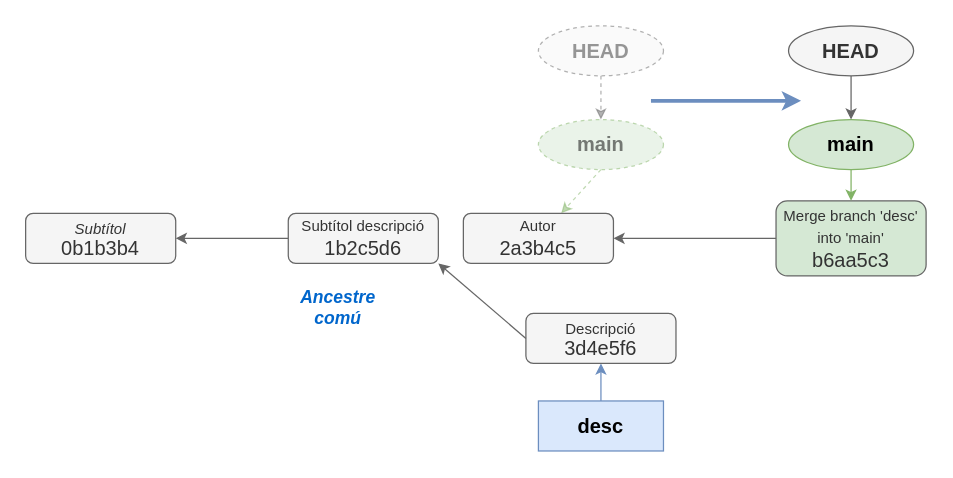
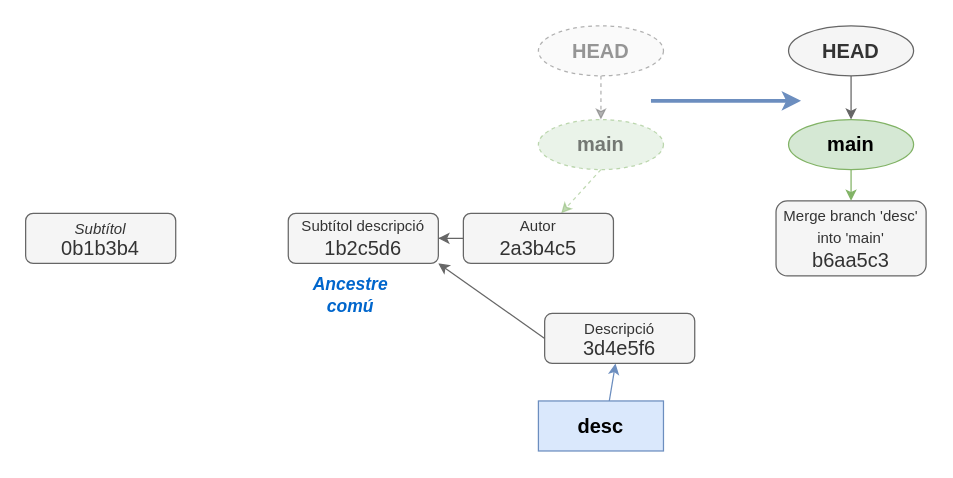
- <mxCell id="6" style="edgeStyle=orthogonalEdgeStyle;rounded=0;orthogonalLoop=1;jettySize=auto;html=1;exitX=0;exitY=0.5;exitDx=0;exitDy=0;fillColor=#f5f5f5;strokeColor=#666666;" edge="1" parent="1" source="7" target="3"><mxGeometry relative="1" as="geometry" /></mxCell>
+ <mxCell id="12" style="edgeStyle=orthogonalEdgeStyle;rounded=0;orthogonalLoop=1;jettySize=auto;html=1;fillColor=#f5f5f5;strokeColor=#666666;" edge="1" parent="1" source="14" target="7"><mxGeometry relative="1" as="geometry"><mxPoint x="420" y="190" as="sourcePoint" /><mxPoint x="150" y="200" as="targetPoint" /></mxGeometry></mxCell>
- <mxCell id="17" style="edgeStyle=orthogonalEdgeStyle;rounded=0;orthogonalLoop=1;jettySize=auto;html=1;fillColor=#f5f5f5;strokeColor=#666666;" edge="1" parent="1" source="16" target="14"><mxGeometry relative="1" as="geometry"><mxPoint x="430" y="200" as="sourcePoint" /><mxPoint x="350" y="200" as="targetPoint" /></mxGeometry></mxCell>
- <mxCell id="16" value="&lt;div style=&quot;line-height: 100%;&quot;&gt;&lt;font style=&quot;font-size: 12px;&quot;&gt;Merge branch 'desc' into 'main'&lt;/font&gt;&lt;/div&gt;b6aa5c3" style="rounded=1;whiteSpace=wrap;html=1;fontSize=16;fillColor=#d5e8d4;strokeColor=#666666;fontColor=#333333;" vertex="1" parent="1"><mxGeometry x="620" y="160" width="120" height="60" as="geometry" /></mxCell>
+ <mxCell id="16" value="&lt;div style=&quot;line-height: 100%;&quot;&gt;&lt;font style=&quot;font-size: 12px;&quot;&gt;Merge branch 'desc' into 'main'&lt;/font&gt;&lt;/div&gt;b6aa5c3" style="rounded=1;whiteSpace=wrap;html=1;fontSize=16;fillColor=#f5f5f5;strokeColor=#666666;fontColor=#333333;" vertex="1" parent="1"><mxGeometry x="620" y="160" width="120" height="60" as="geometry" /></mxCell>
- <mxCell id="2" value="&lt;font color=&quot;#0066cc&quot; style=&quot;font-size: 14px;&quot;&gt;&lt;b&gt;Ancestre comú&lt;/b&gt;&lt;/font&gt;" style="text;html=1;strokeColor=none;fillColor=none;align=center;verticalAlign=middle;whiteSpace=wrap;rounded=0;fontStyle=2" vertex="1" parent="1"><mxGeometry x="240" y="230" width="60" height="30" as="geometry" /></mxCell>
+ <mxCell id="2" value="&lt;font color=&quot;#0066cc&quot; style=&quot;font-size: 14px;&quot;&gt;&lt;b&gt;Ancestre comú&lt;/b&gt;&lt;/font&gt;" style="text;html=1;strokeColor=none;fillColor=none;align=center;verticalAlign=middle;whiteSpace=wrap;rounded=0;fontStyle=2" vertex="1" parent="1"><mxGeometry x="250" y="220" width="60" height="30" as="geometry" /></mxCell>
- <mxCell id="13" value="&lt;div style=&quot;line-height: 100%;&quot;&gt;&lt;span style=&quot;background-color: initial;&quot;&gt;&lt;span style=&quot;font-size: 12px;&quot;&gt;Descripció&lt;/span&gt;&lt;/span&gt;&lt;/div&gt;&lt;div style=&quot;line-height: 100%;&quot;&gt;&lt;span style=&quot;background-color: initial;&quot;&gt;3d4e5f6&lt;/span&gt;&lt;br&gt;&lt;/div&gt;" style="rounded=1;whiteSpace=wrap;html=1;fontSize=16;fillColor=#f5f5f5;strokeColor=#666666;fontColor=#333333;" vertex="1" parent="1"><mxGeometry x="420" y="250" width="120" height="40" as="geometry" /></mxCell>
+ <mxCell id="13" value="&lt;div style=&quot;line-height: 100%;&quot;&gt;&lt;span style=&quot;background-color: initial;&quot;&gt;&lt;span style=&quot;font-size: 12px;&quot;&gt;Descripció&lt;/span&gt;&lt;/span&gt;&lt;/div&gt;&lt;div style=&quot;line-height: 100%;&quot;&gt;&lt;span style=&quot;background-color: initial;&quot;&gt;3d4e5f6&lt;/span&gt;&lt;br&gt;&lt;/div&gt;" style="rounded=1;whiteSpace=wrap;html=1;fontSize=16;fillColor=#f5f5f5;strokeColor=#666666;fontColor=#333333;" vertex="1" parent="1"><mxGeometry x="435" y="250" width="120" height="40" as="geometry" /></mxCell>
